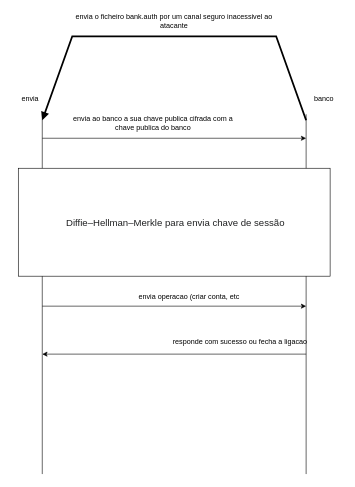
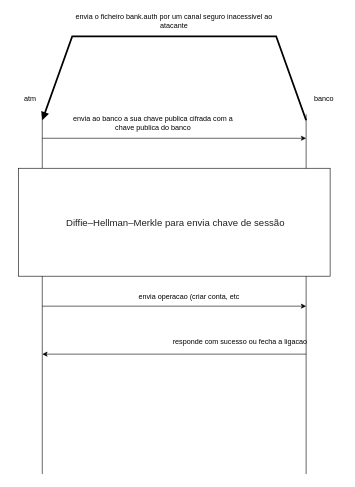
- <mxCell id="3" value="envia" style="text;html=1;align=center;verticalAlign=middle;whiteSpace=wrap;rounded=0;" vertex="1" parent="1"><mxGeometry x="20" y="150" width="60" height="30" as="geometry" /></mxCell>
+ <mxCell id="3" value="atm" style="text;html=1;align=center;verticalAlign=middle;whiteSpace=wrap;rounded=0;" vertex="1" parent="1"><mxGeometry x="20" y="150" width="60" height="30" as="geometry" /></mxCell>
